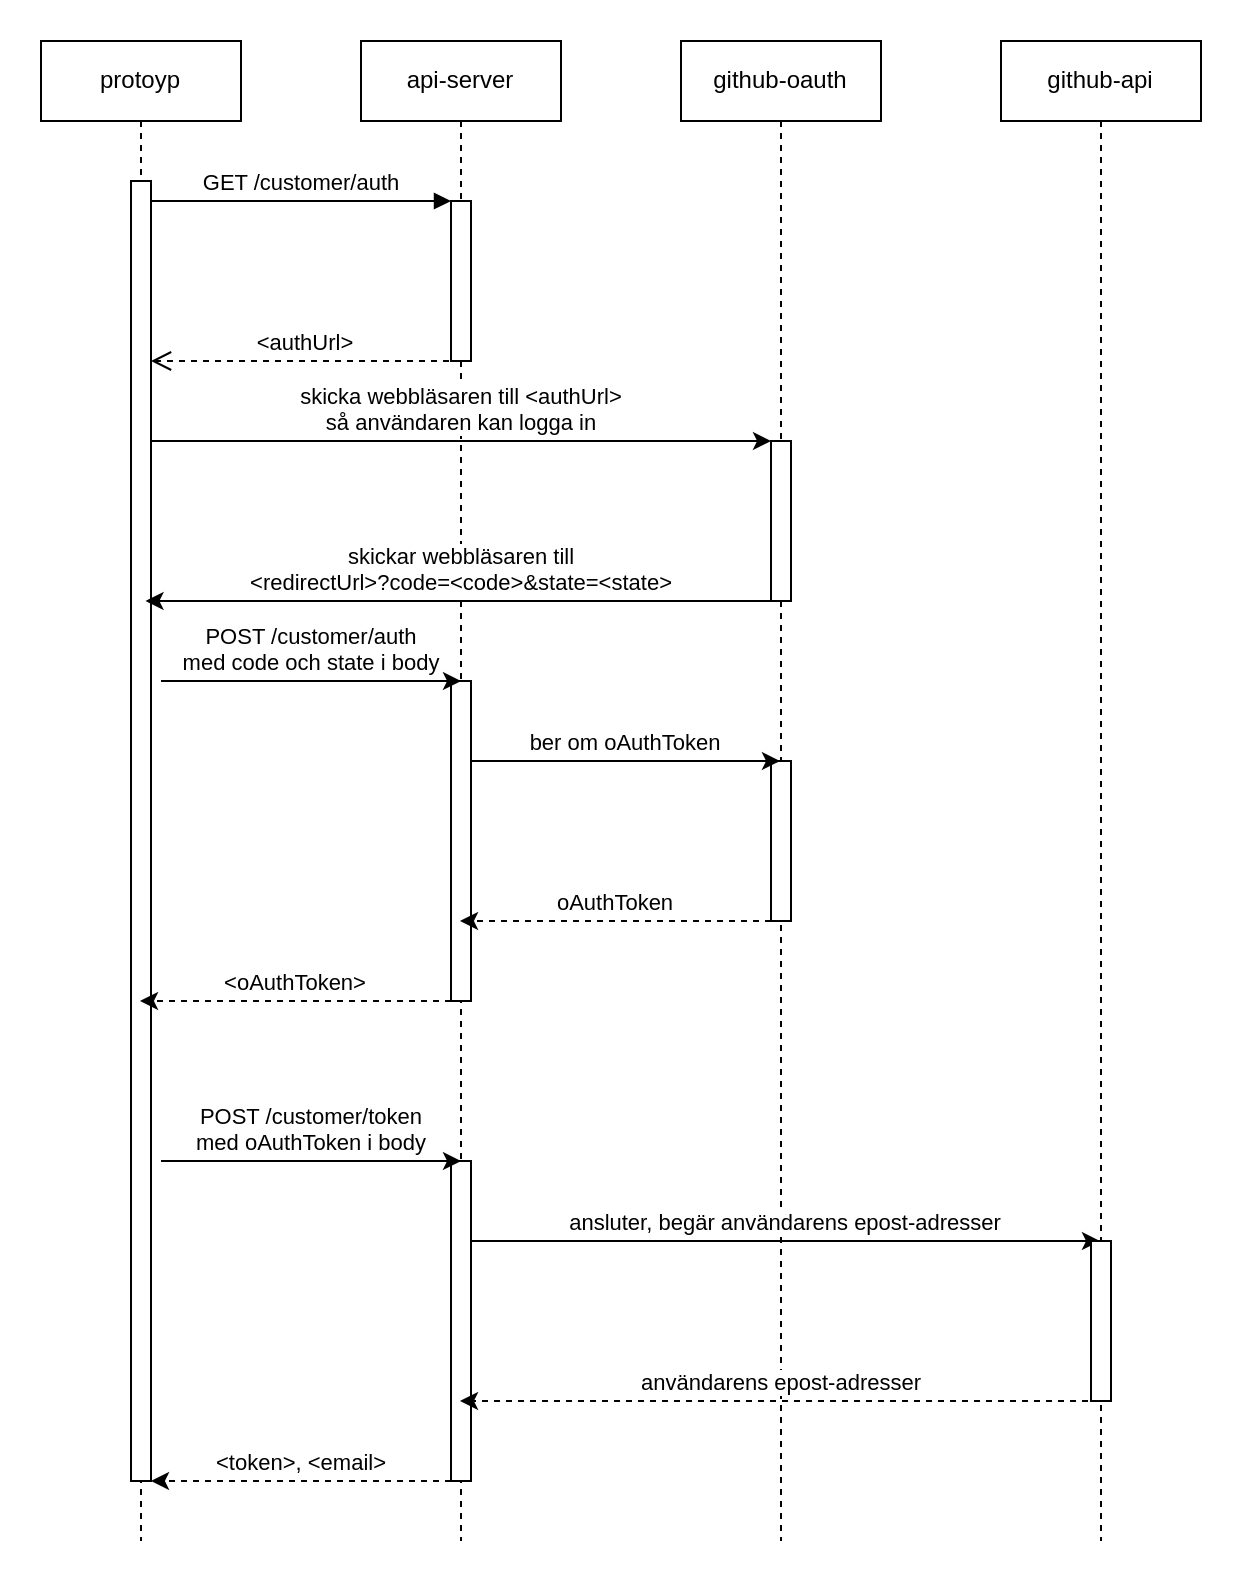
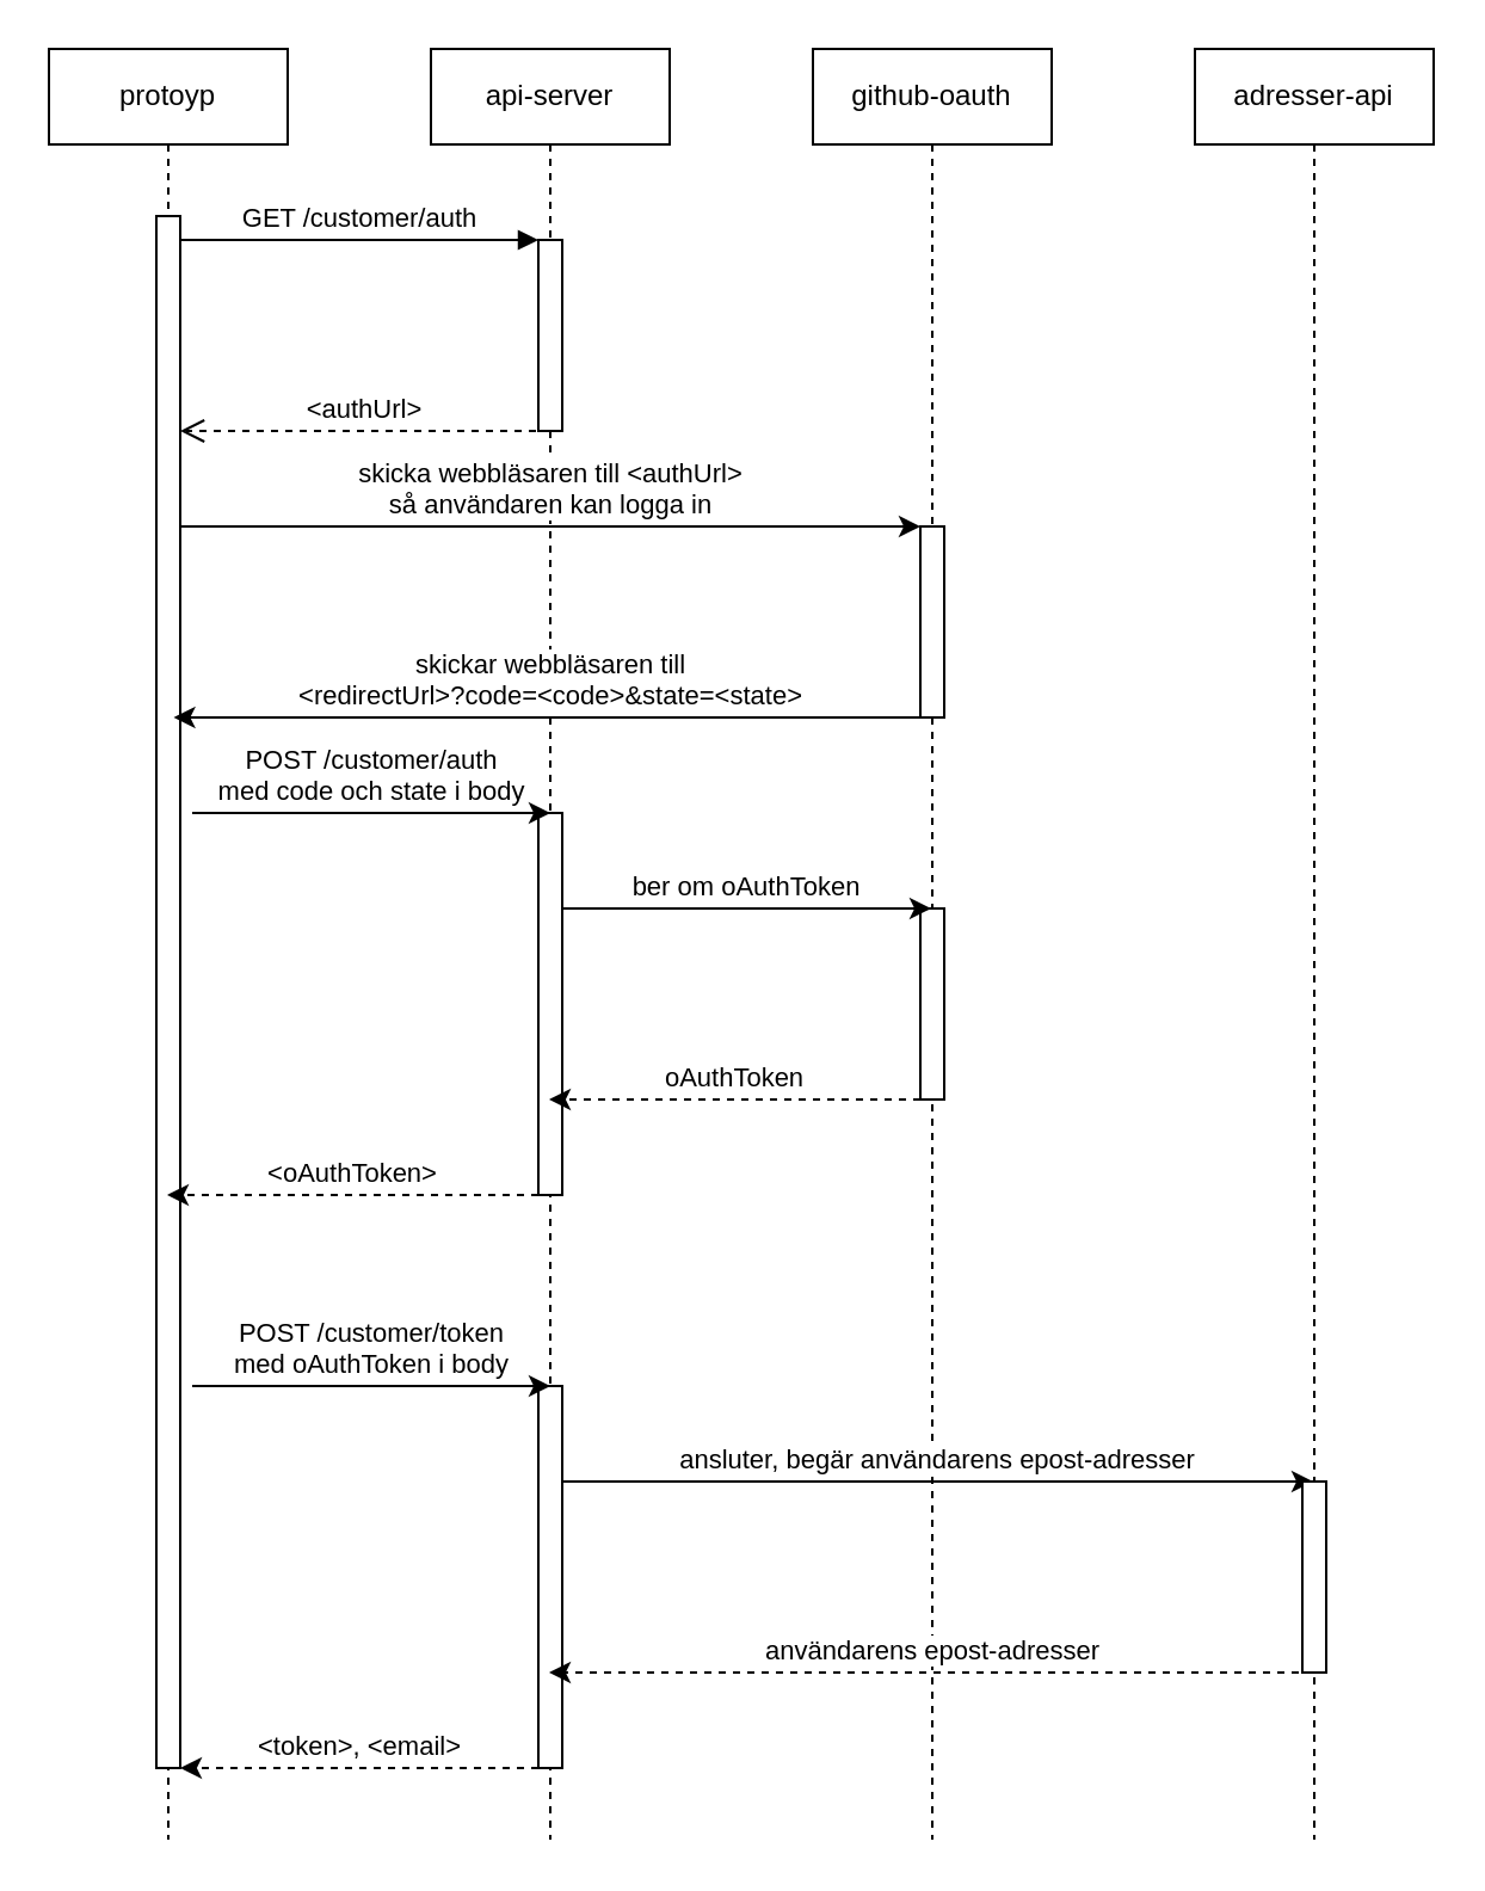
- <mxCell id="23" value="github-api" style="shape=umlLifeline;perimeter=lifelinePerimeter;whiteSpace=wrap;html=1;container=0;dropTarget=0;collapsible=0;recursiveResize=0;outlineConnect=0;portConstraint=eastwest;newEdgeStyle={&quot;edgeStyle&quot;:&quot;elbowEdgeStyle&quot;,&quot;elbow&quot;:&quot;vertical&quot;,&quot;curved&quot;:0,&quot;rounded&quot;:0};" vertex="1" parent="1"><mxGeometry x="500" y="20" width="100" height="750" as="geometry" /></mxCell>
+ <mxCell id="23" value="adresser-api" style="shape=umlLifeline;perimeter=lifelinePerimeter;whiteSpace=wrap;html=1;container=0;dropTarget=0;collapsible=0;recursiveResize=0;outlineConnect=0;portConstraint=eastwest;newEdgeStyle={&quot;edgeStyle&quot;:&quot;elbowEdgeStyle&quot;,&quot;elbow&quot;:&quot;vertical&quot;,&quot;curved&quot;:0,&quot;rounded&quot;:0};" vertex="1" parent="1"><mxGeometry x="500" y="20" width="100" height="750" as="geometry" /></mxCell>
